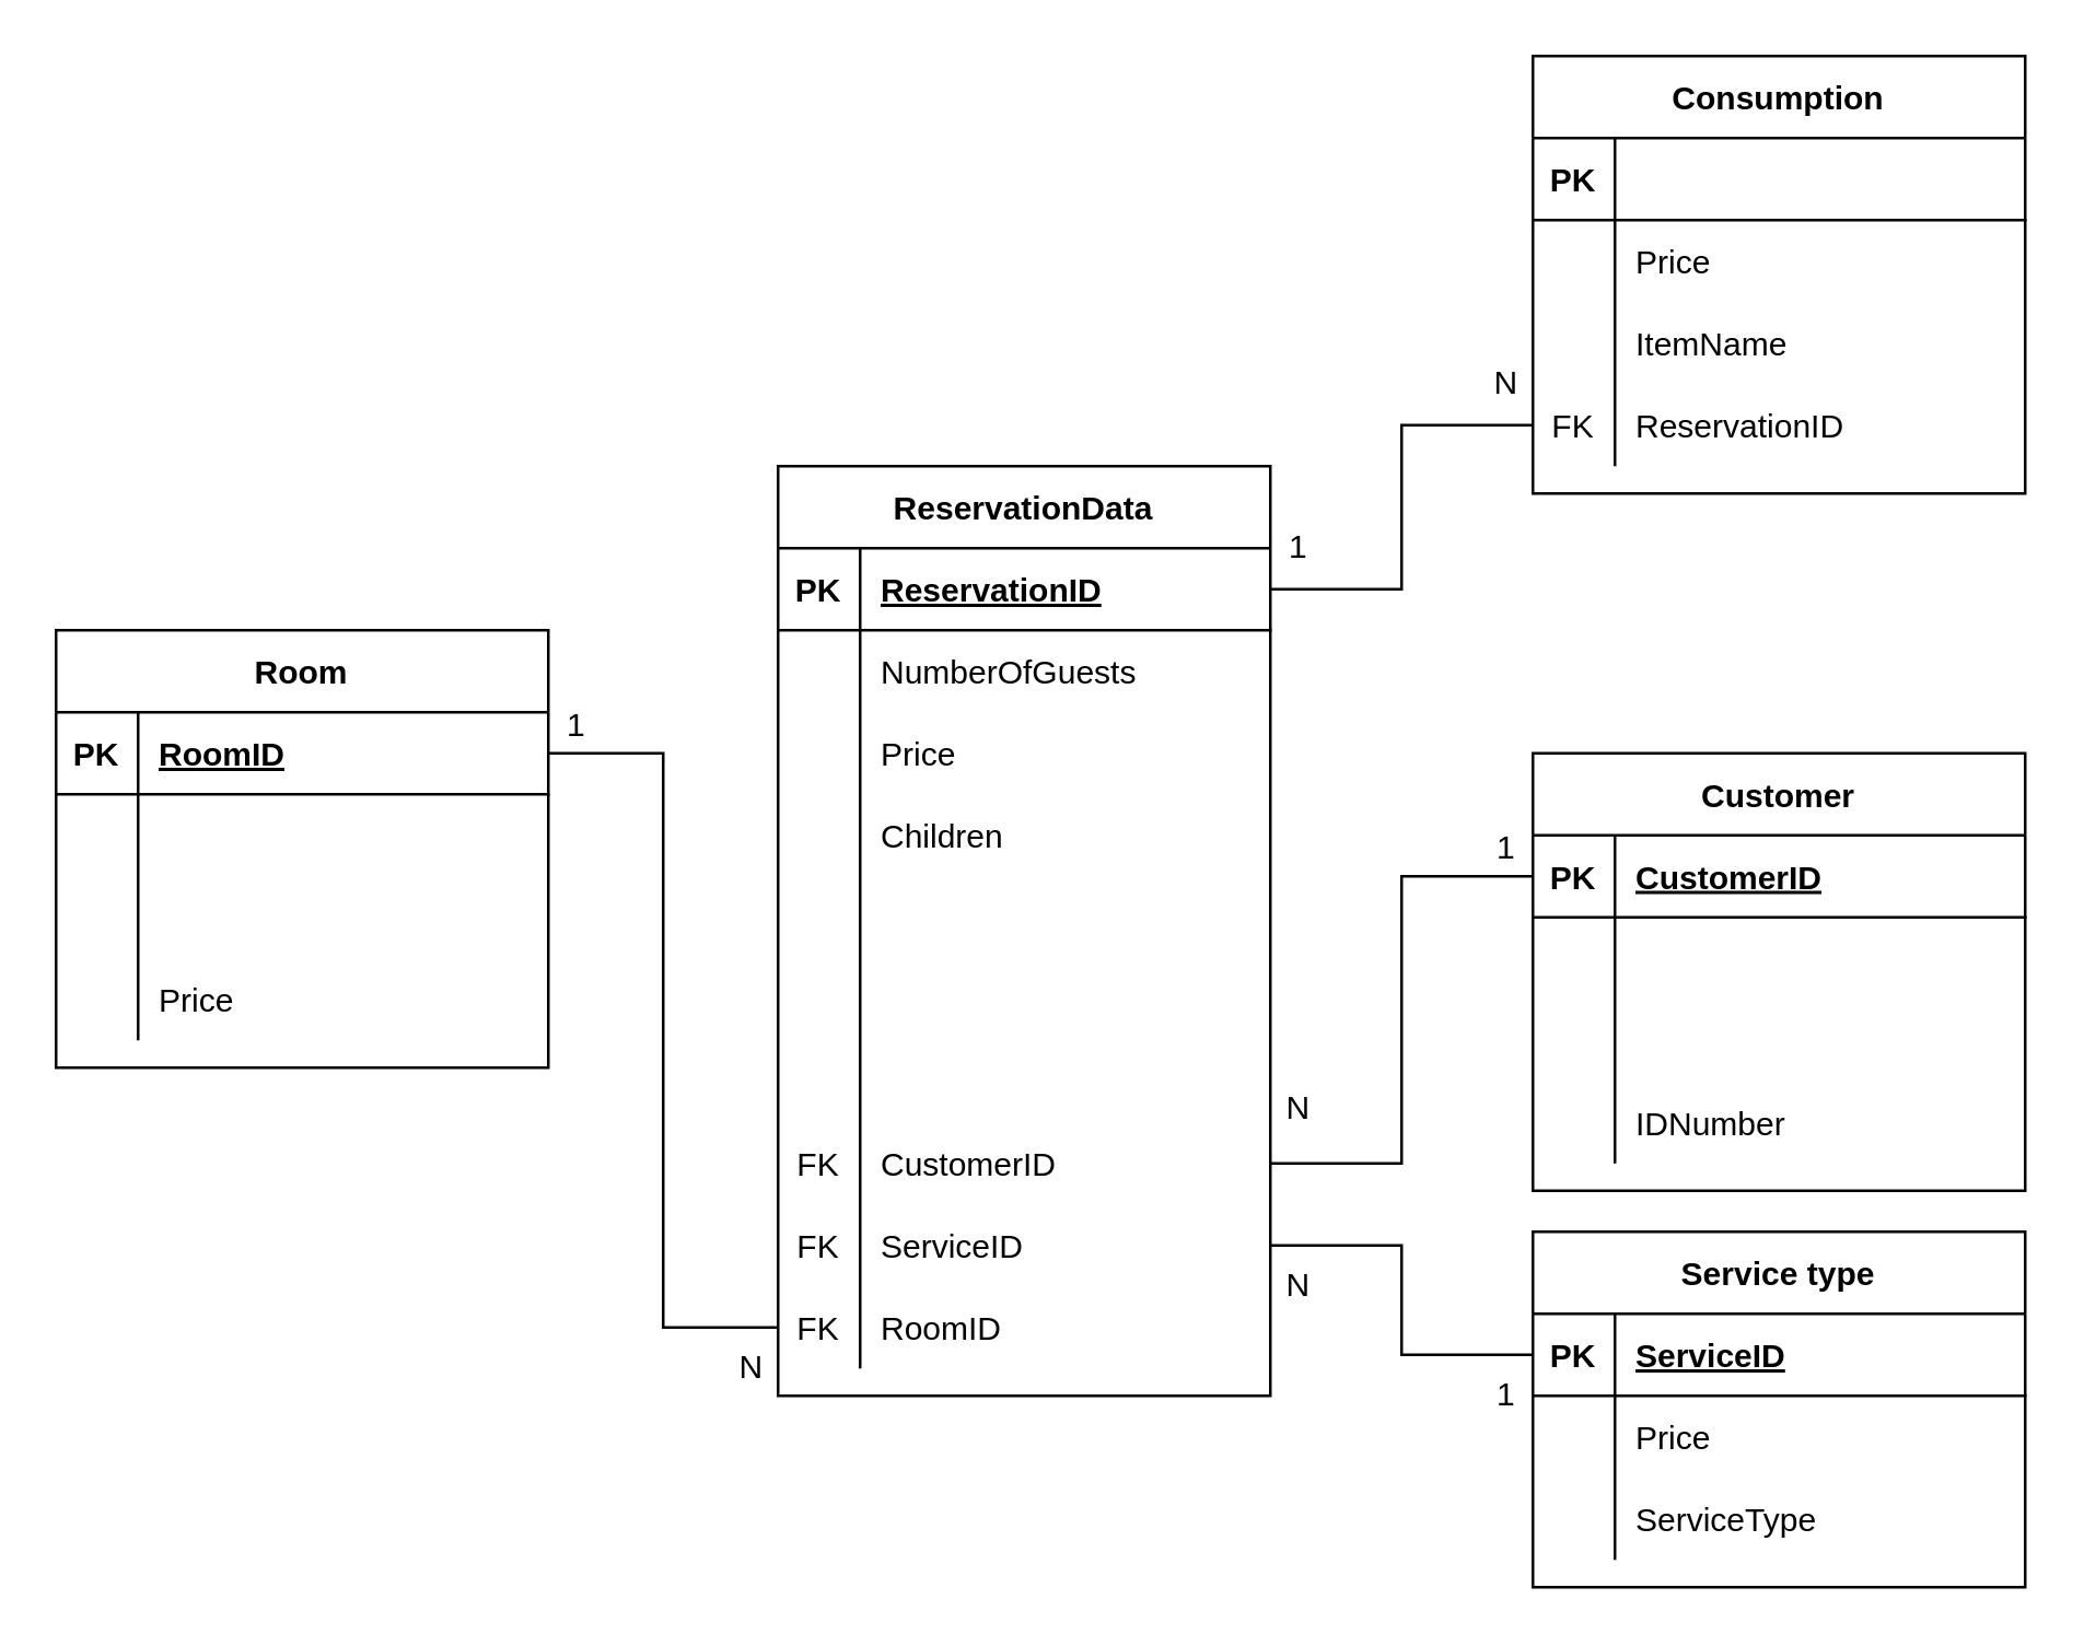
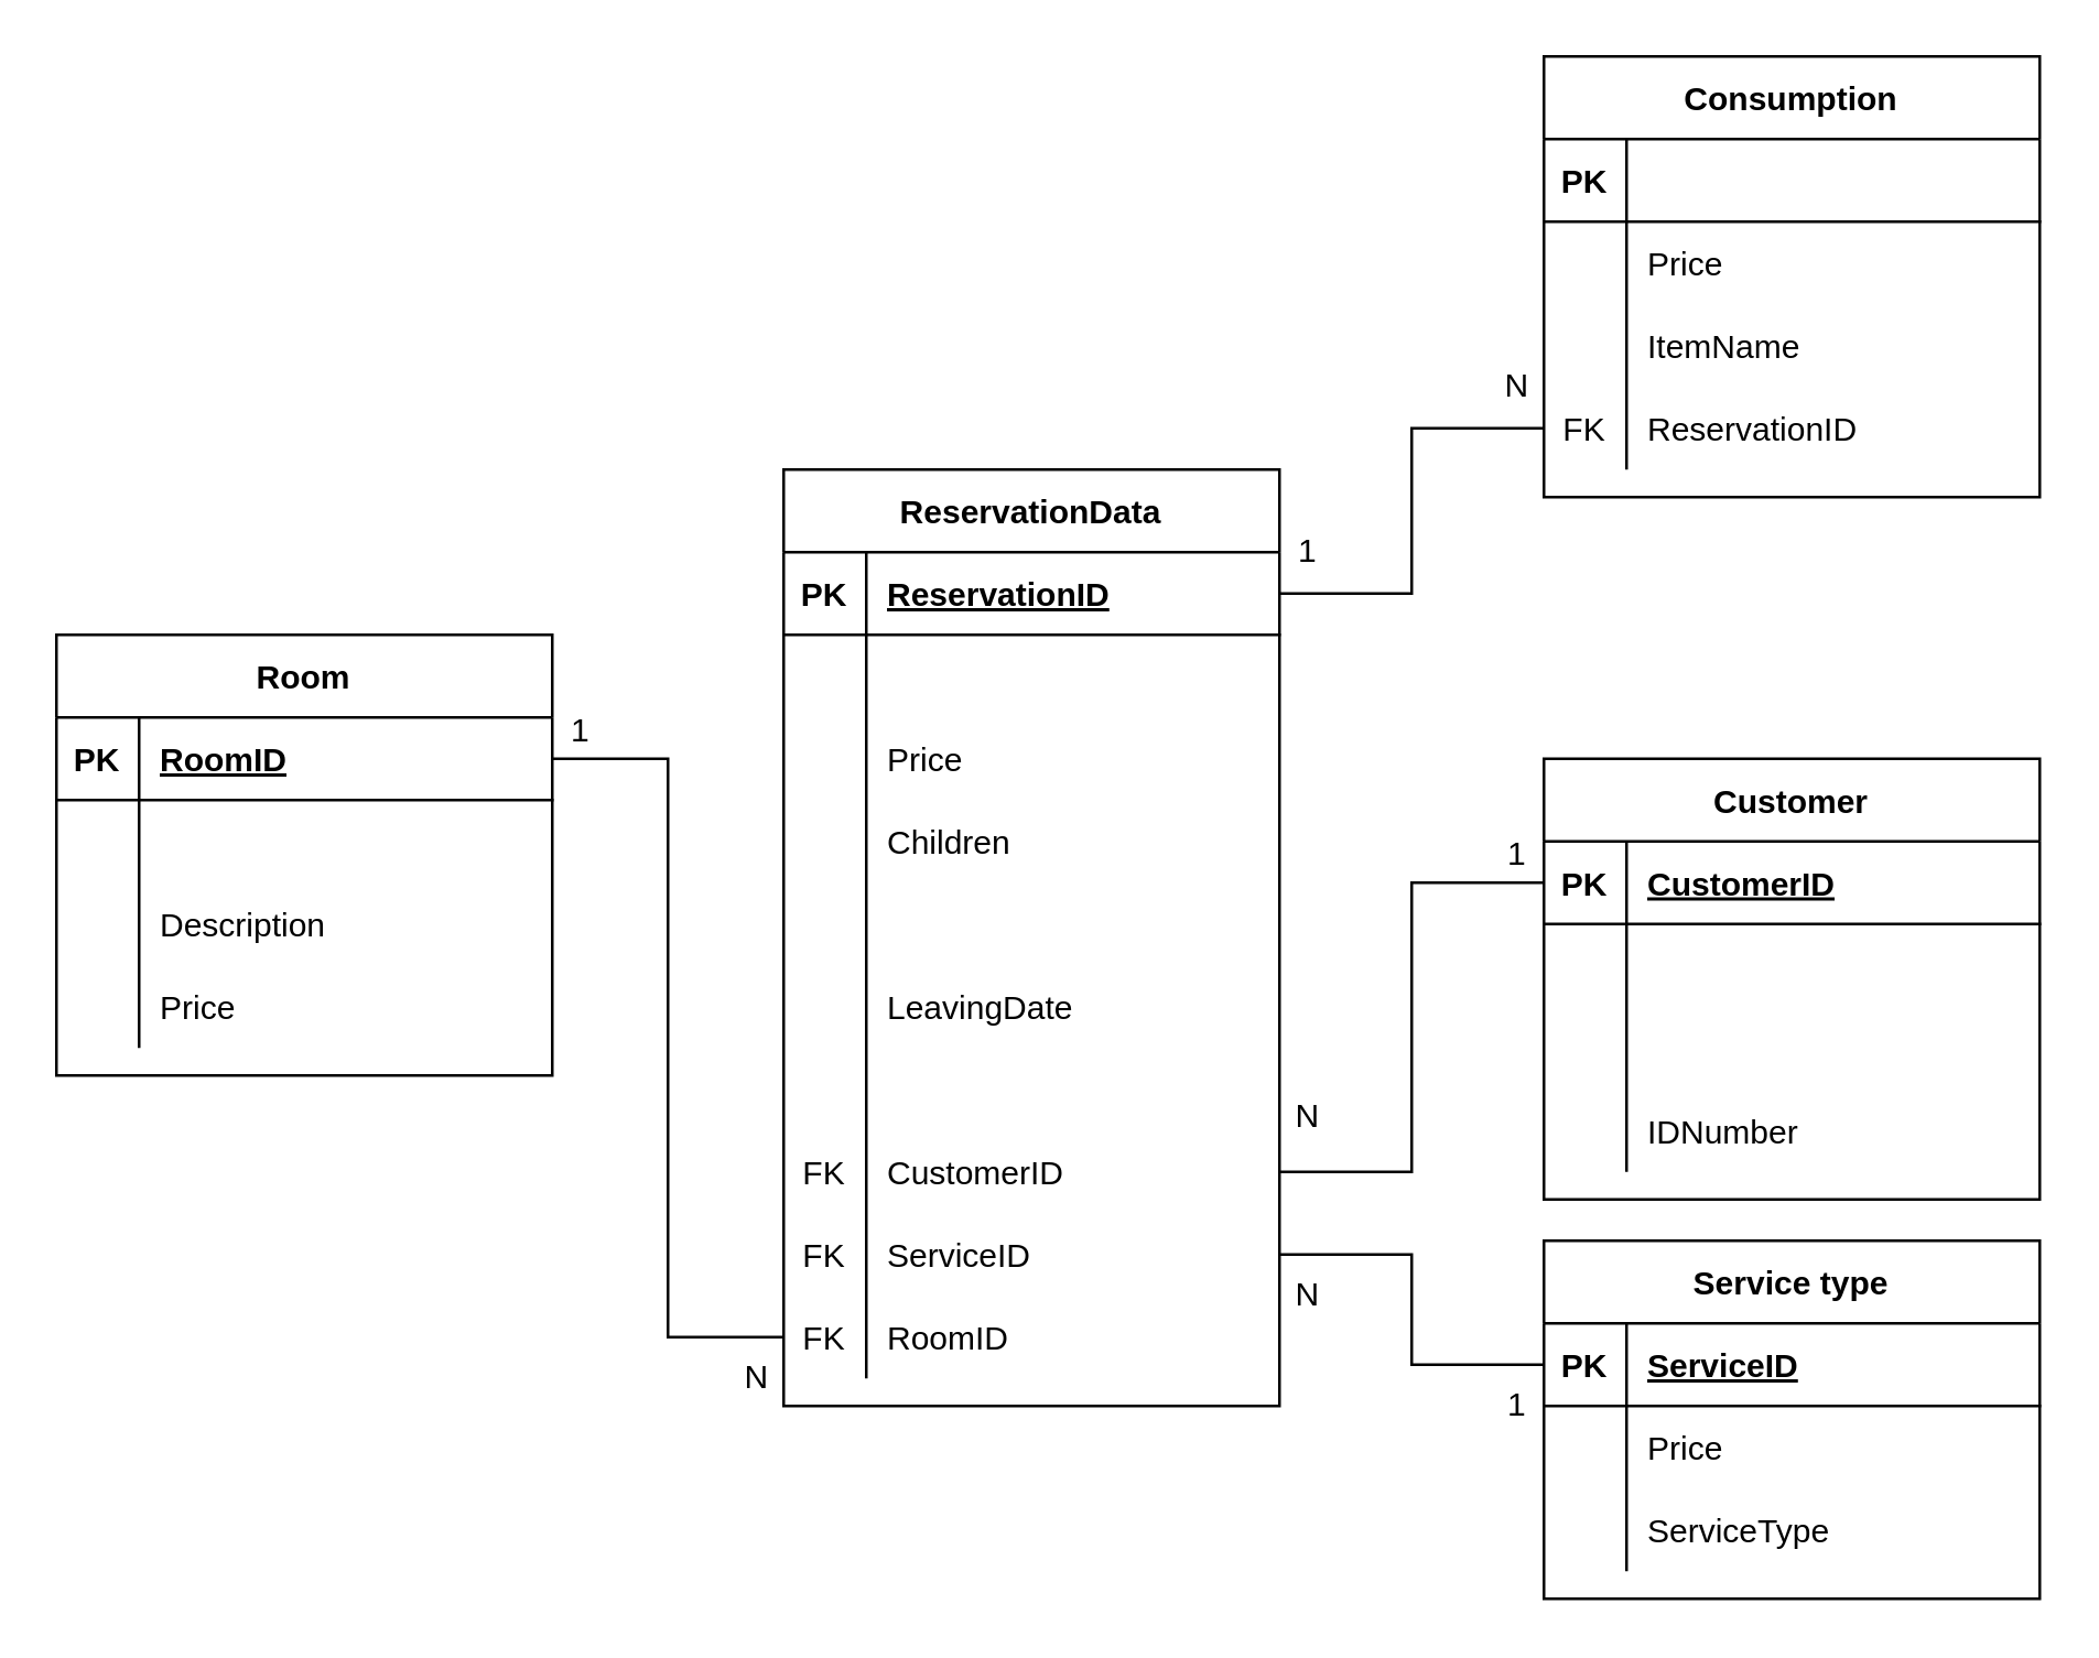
- <mxCell id="42" value="NumberOfGuests" style="shape=partialRectangle;connectable=0;fillColor=none;top=0;left=0;bottom=0;right=0;align=left;spacingLeft=6;overflow=hidden;" parent="40" vertex="1"><mxGeometry x="30" width="150" height="30" as="geometry"><mxRectangle width="150" height="30" as="alternateBounds" /></mxGeometry></mxCell>
+ <mxCell id="32" value="Description" style="shape=partialRectangle;connectable=0;fillColor=none;top=0;left=0;bottom=0;right=0;align=left;spacingLeft=6;overflow=hidden;" parent="30" vertex="1"><mxGeometry x="30" width="150" height="30" as="geometry"><mxRectangle width="150" height="30" as="alternateBounds" /></mxGeometry></mxCell>
+ <mxCell id="53" value="LeavingDate" style="shape=partialRectangle;connectable=0;fillColor=none;top=0;left=0;bottom=0;right=0;align=left;spacingLeft=6;overflow=hidden;" parent="51" vertex="1"><mxGeometry x="30" width="150" height="30" as="geometry"><mxRectangle width="150" height="30" as="alternateBounds" /></mxGeometry></mxCell>
